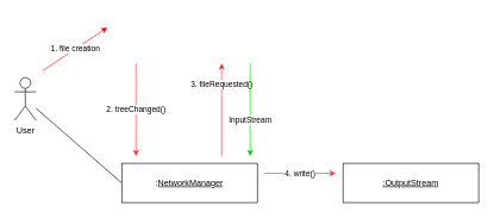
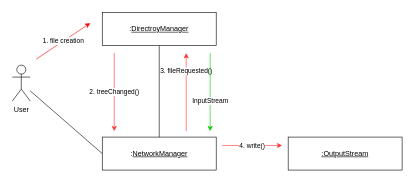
+ <mxCell id="3" value=":&lt;u&gt;DirectroyManager&lt;/u&gt;" style="html=1;whiteSpace=wrap;" vertex="1" parent="1"><mxGeometry x="170" y="20.5" width="190" height="55" as="geometry" /></mxCell>
+ <mxCell id="5" value="" style="endArrow=none;html=1;rounded=0;entryX=0.5;entryY=1;entryDx=0;entryDy=0;exitX=0.5;exitY=0;exitDx=0;exitDy=0;exitPerimeter=0;" edge="1" parent="1" source="4" target="3"><mxGeometry width="50" height="50" relative="1" as="geometry"><mxPoint x="310" y="188" as="sourcePoint" /><mxPoint x="360" y="138" as="targetPoint" /></mxGeometry></mxCell>
